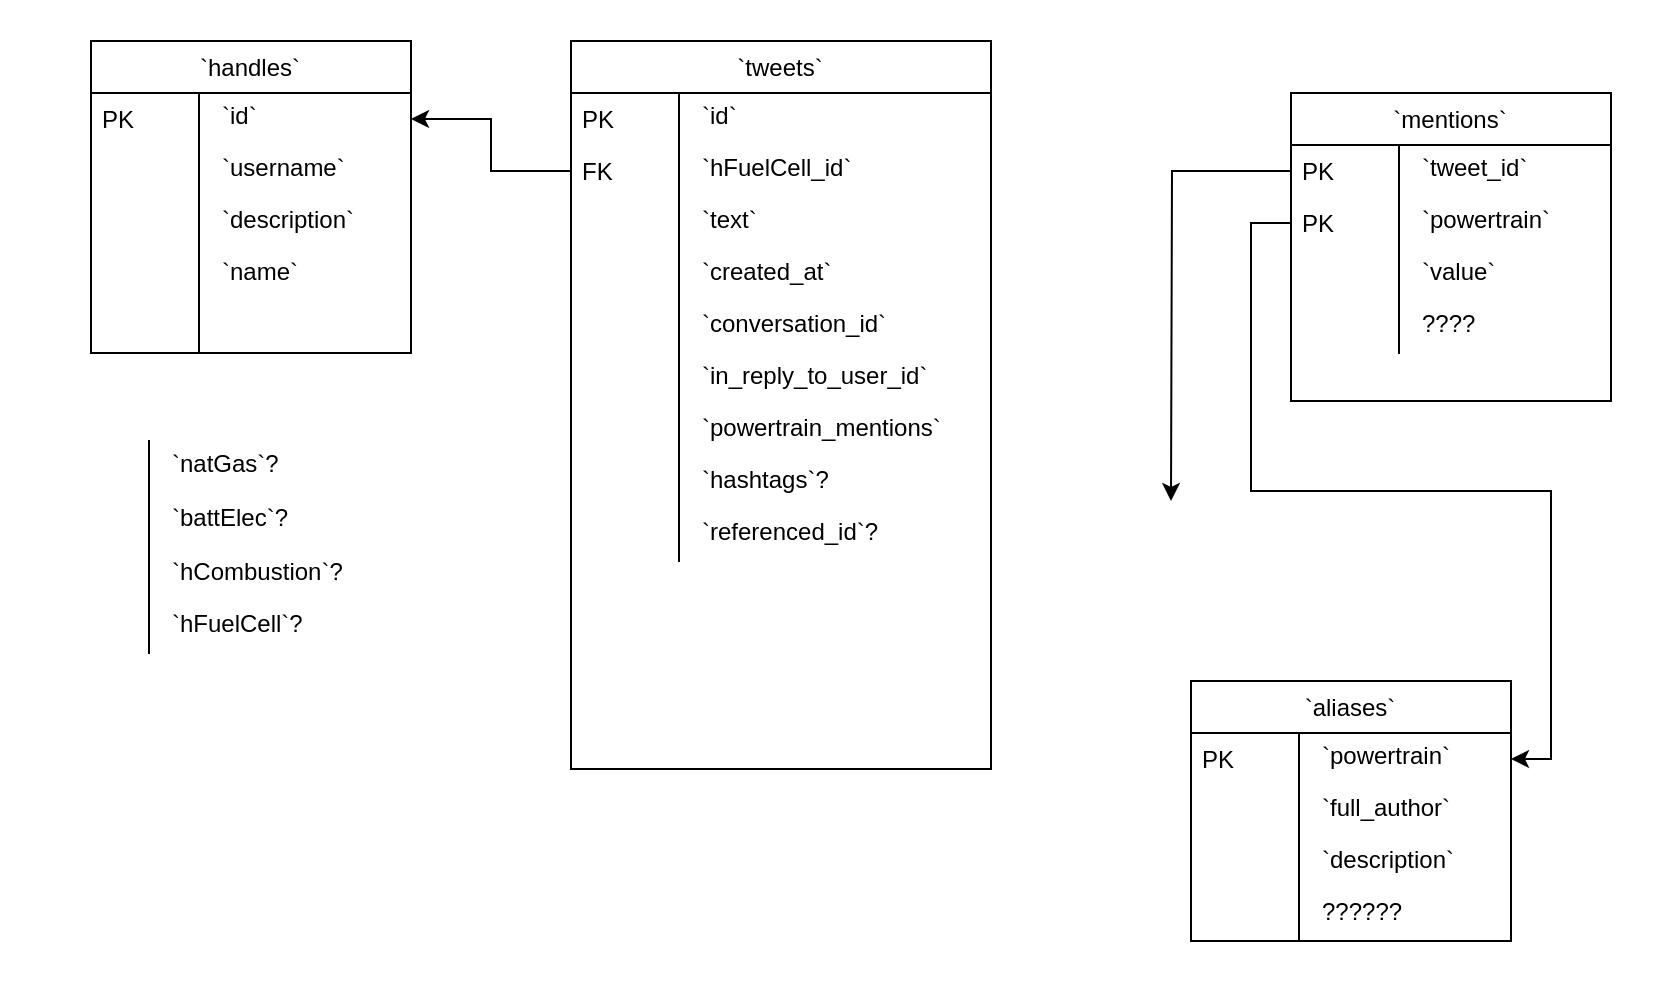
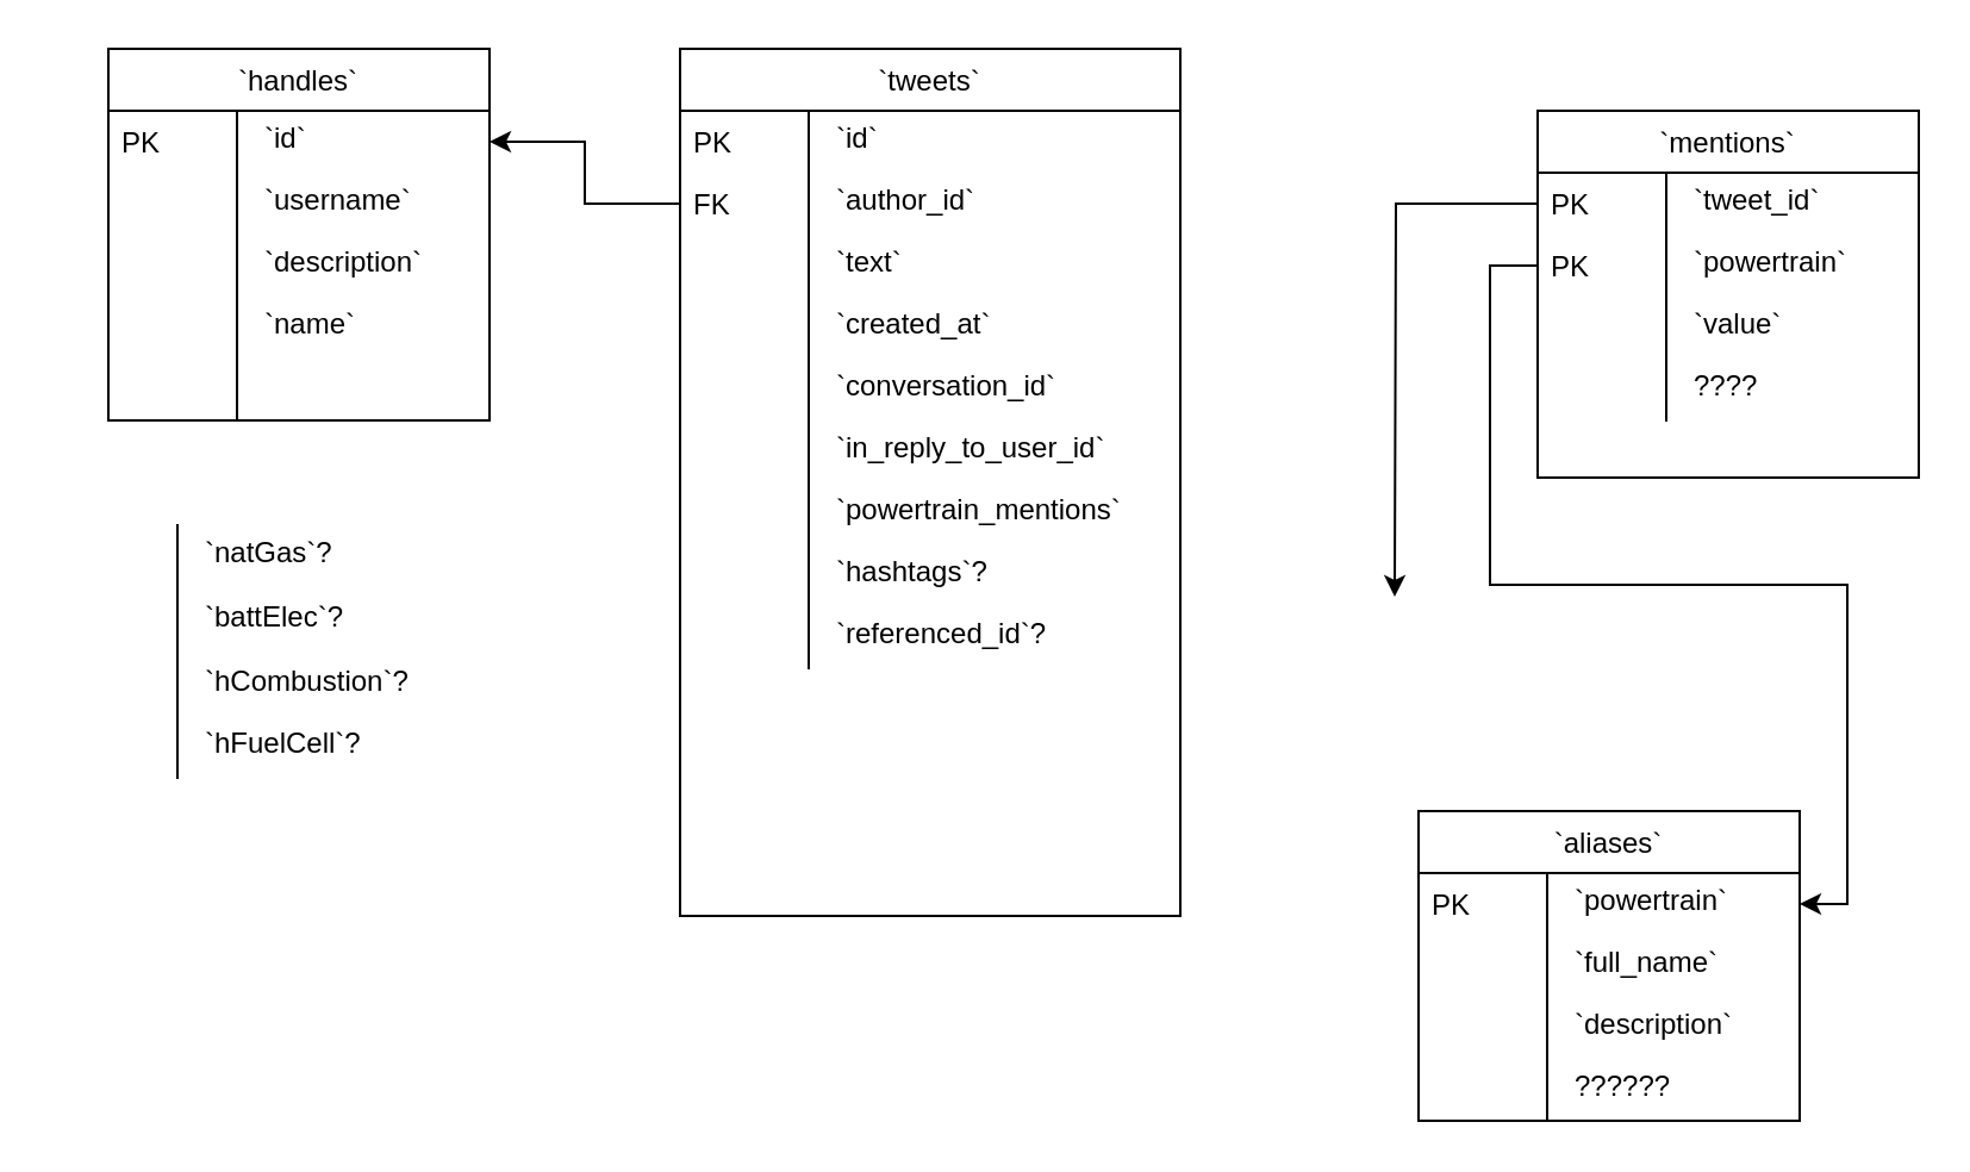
- <mxCell id="16" value="`hFuelCell_id`" style="shape=partialRectangle;top=0;left=0;right=0;bottom=0;align=left;verticalAlign=top;spacingTop=-2;fillColor=none;spacingLeft=64;spacingRight=4;overflow=hidden;rotatable=0;points=[[0,0.5],[1,0.5]];portConstraint=eastwest;dropTarget=0;" parent="13" vertex="1"><mxGeometry y="52" width="210" height="26" as="geometry" /></mxCell>
+ <mxCell id="16" value="`author_id`" style="shape=partialRectangle;top=0;left=0;right=0;bottom=0;align=left;verticalAlign=top;spacingTop=-2;fillColor=none;spacingLeft=64;spacingRight=4;overflow=hidden;rotatable=0;points=[[0,0.5],[1,0.5]];portConstraint=eastwest;dropTarget=0;" parent="13" vertex="1"><mxGeometry y="52" width="210" height="26" as="geometry" /></mxCell>
- <mxCell id="46" value="`full_author`" style="shape=partialRectangle;top=0;left=0;right=0;bottom=0;align=left;verticalAlign=top;spacingTop=-2;fillColor=none;spacingLeft=64;spacingRight=4;overflow=hidden;rotatable=0;points=[[0,0.5],[1,0.5]];portConstraint=eastwest;dropTarget=0;" parent="43" vertex="1"><mxGeometry y="52" width="160" height="26" as="geometry" /></mxCell>
+ <mxCell id="46" value="`full_name`" style="shape=partialRectangle;top=0;left=0;right=0;bottom=0;align=left;verticalAlign=top;spacingTop=-2;fillColor=none;spacingLeft=64;spacingRight=4;overflow=hidden;rotatable=0;points=[[0,0.5],[1,0.5]];portConstraint=eastwest;dropTarget=0;" parent="43" vertex="1"><mxGeometry y="52" width="160" height="26" as="geometry" /></mxCell>
